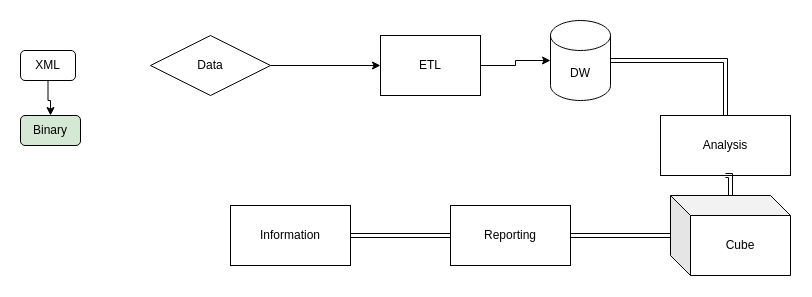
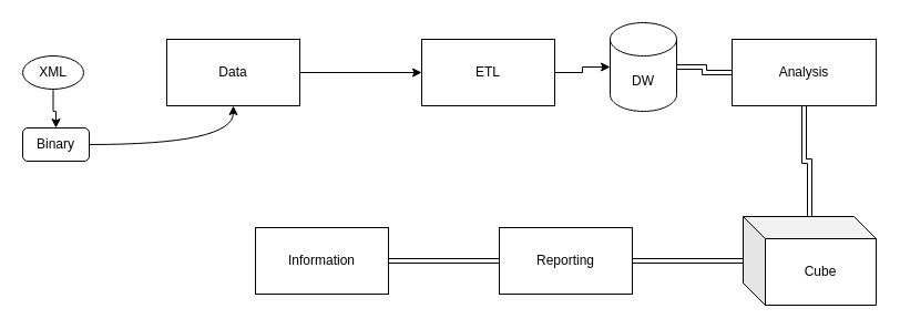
- <mxCell id="3" value="XML" style="rounded=1;whiteSpace=wrap;html=1;" vertex="1" parent="1"><mxGeometry x="20" y="50" width="55" height="30" as="geometry" /></mxCell>
+ <mxCell id="3" value="XML" style="ellipse;whiteSpace=wrap;html=1;" vertex="1" parent="1"><mxGeometry x="20" y="50" width="55" height="30" as="geometry" /></mxCell>
- <mxCell id="7" value="Data" style="rhombus;whiteSpace=wrap;html=1;" vertex="1" parent="1"><mxGeometry x="150" y="35" width="120" height="60" as="geometry" /></mxCell>
+ <mxCell id="7" value="Data" style="rounded=0;whiteSpace=wrap;html=1;" vertex="1" parent="1"><mxGeometry x="150" y="35" width="120" height="60" as="geometry" /></mxCell>
- <mxCell id="9" value="ETL" style="rounded=0;whiteSpace=wrap;html=1;" vertex="1" parent="1"><mxGeometry x="380" y="35" width="100" height="60" as="geometry" /></mxCell>
+ <mxCell id="9" value="ETL" style="rounded=0;whiteSpace=wrap;html=1;" vertex="1" parent="1"><mxGeometry x="380" y="35" width="120" height="60" as="geometry" /></mxCell>
+ <mxCell id="4" value="" style="edgeStyle=orthogonalEdgeStyle;rounded=0;orthogonalLoop=1;jettySize=auto;html=1;curved=1;" edge="1" parent="1" source="5" target="7"><mxGeometry relative="1" as="geometry" /></mxCell>
- <mxCell id="5" value="Binary" style="rounded=1;whiteSpace=wrap;html=1;fillColor=#d5e8d4;" vertex="1" parent="1"><mxGeometry x="20" y="115" width="60" height="30" as="geometry" /></mxCell>
+ <mxCell id="5" value="Binary" style="rounded=1;whiteSpace=wrap;html=1;" vertex="1" parent="1"><mxGeometry x="20" y="115" width="60" height="30" as="geometry" /></mxCell>
- <mxCell id="12" value="Analysis" style="rounded=0;whiteSpace=wrap;html=1;" vertex="1" parent="1"><mxGeometry x="660" y="115" width="130" height="60" as="geometry" /></mxCell>
+ <mxCell id="12" value="Analysis" style="rounded=0;whiteSpace=wrap;html=1;" vertex="1" parent="1"><mxGeometry x="660" y="35" width="130" height="60" as="geometry" /></mxCell>
